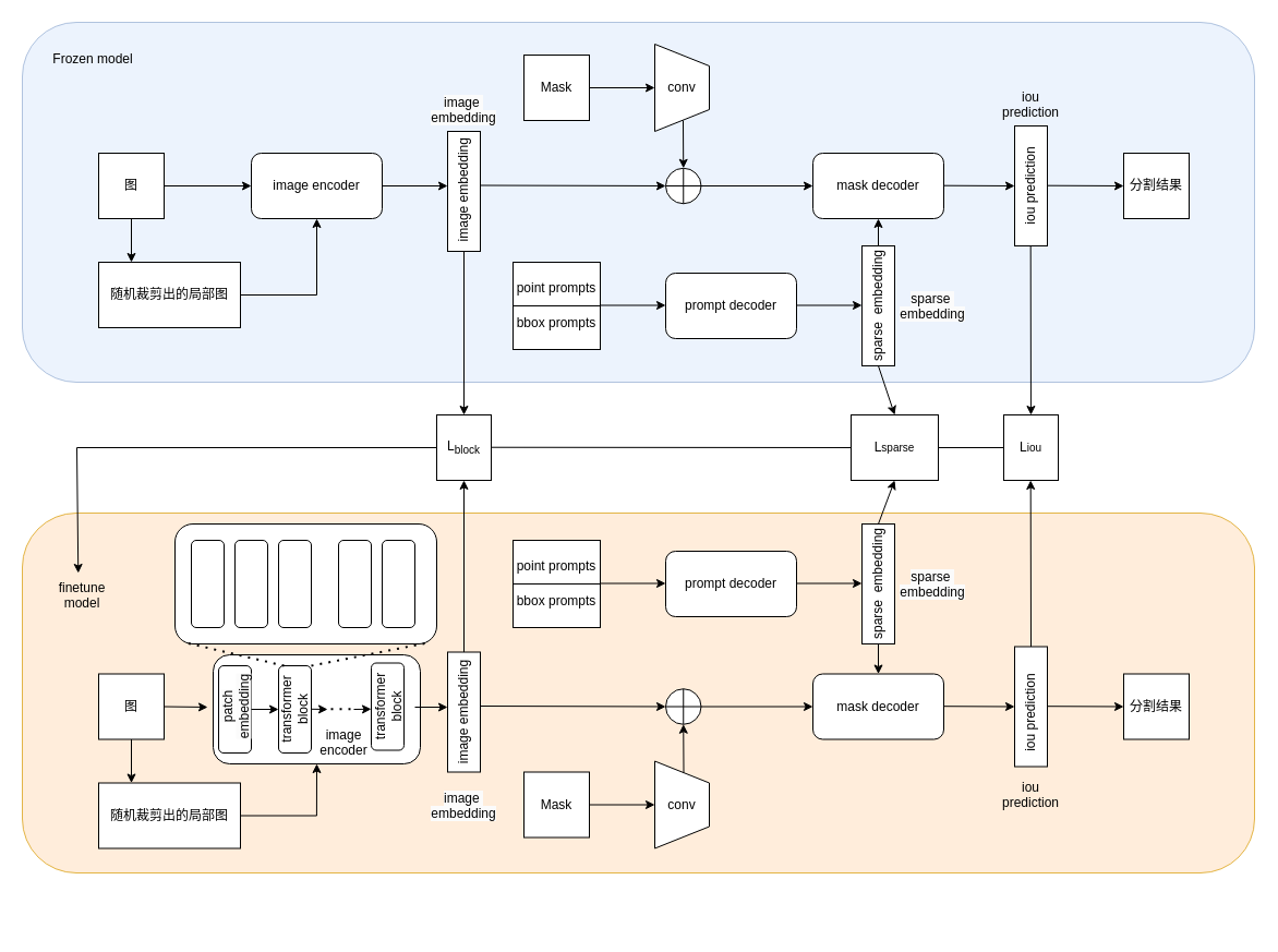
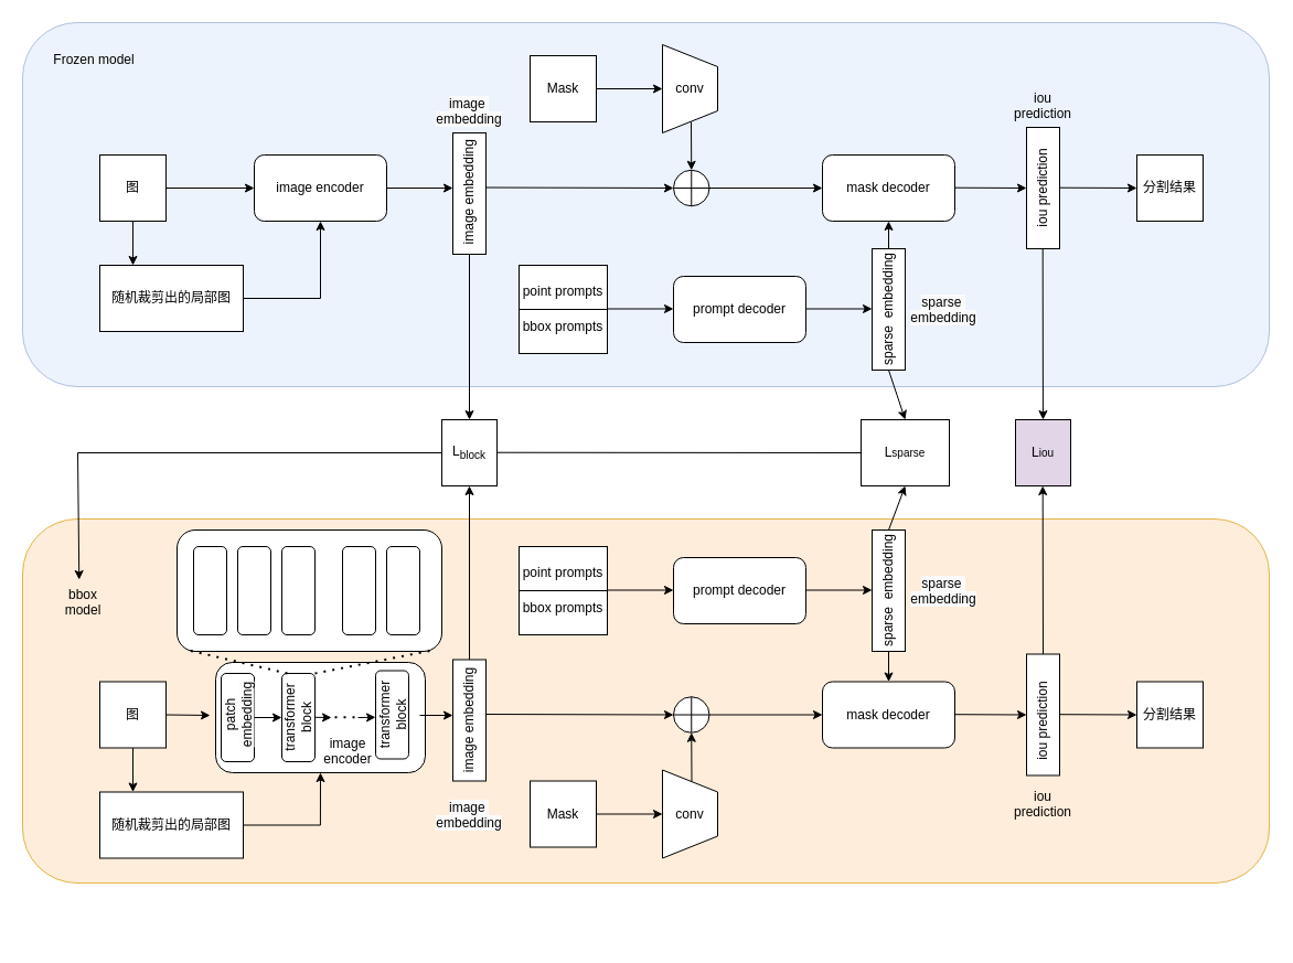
- <mxCell id="76" value="" style="endArrow=none;html=1;rounded=0;entryX=0;entryY=0.5;entryDx=0;entryDy=0;exitX=1;exitY=0.5;exitDx=0;exitDy=0;" edge="1" parent="1" source="68" target="73"><mxGeometry width="50" height="50" relative="1" as="geometry"><mxPoint x="540" y="420" as="sourcePoint" /><mxPoint x="590" y="370" as="targetPoint" /></mxGeometry></mxCell>
- <mxCell id="73" value="L&lt;span style=&quot;font-size: 10px;&quot;&gt;iou&lt;/span&gt;" style="rounded=0;whiteSpace=wrap;html=1;" vertex="1" parent="1"><mxGeometry x="920" y="380" width="50" height="60" as="geometry" /></mxCell>
+ <mxCell id="73" value="L&lt;span style=&quot;font-size: 10px;&quot;&gt;iou&lt;/span&gt;" style="rounded=0;whiteSpace=wrap;html=1;fillColor=#e1d5e7;" vertex="1" parent="1"><mxGeometry x="920" y="380" width="50" height="60" as="geometry" /></mxCell>
- <mxCell id="80" value="finetune&lt;div&gt;model&lt;/div&gt;" style="text;whiteSpace=wrap;html=1;align=center;" vertex="1" parent="1"><mxGeometry x="20" y="525" width="110" height="40" as="geometry" /></mxCell>
+ <mxCell id="80" value="bbox&lt;div&gt;model&lt;/div&gt;" style="text;whiteSpace=wrap;html=1;align=center;" vertex="1" parent="1"><mxGeometry x="20" y="525" width="110" height="40" as="geometry" /></mxCell>
